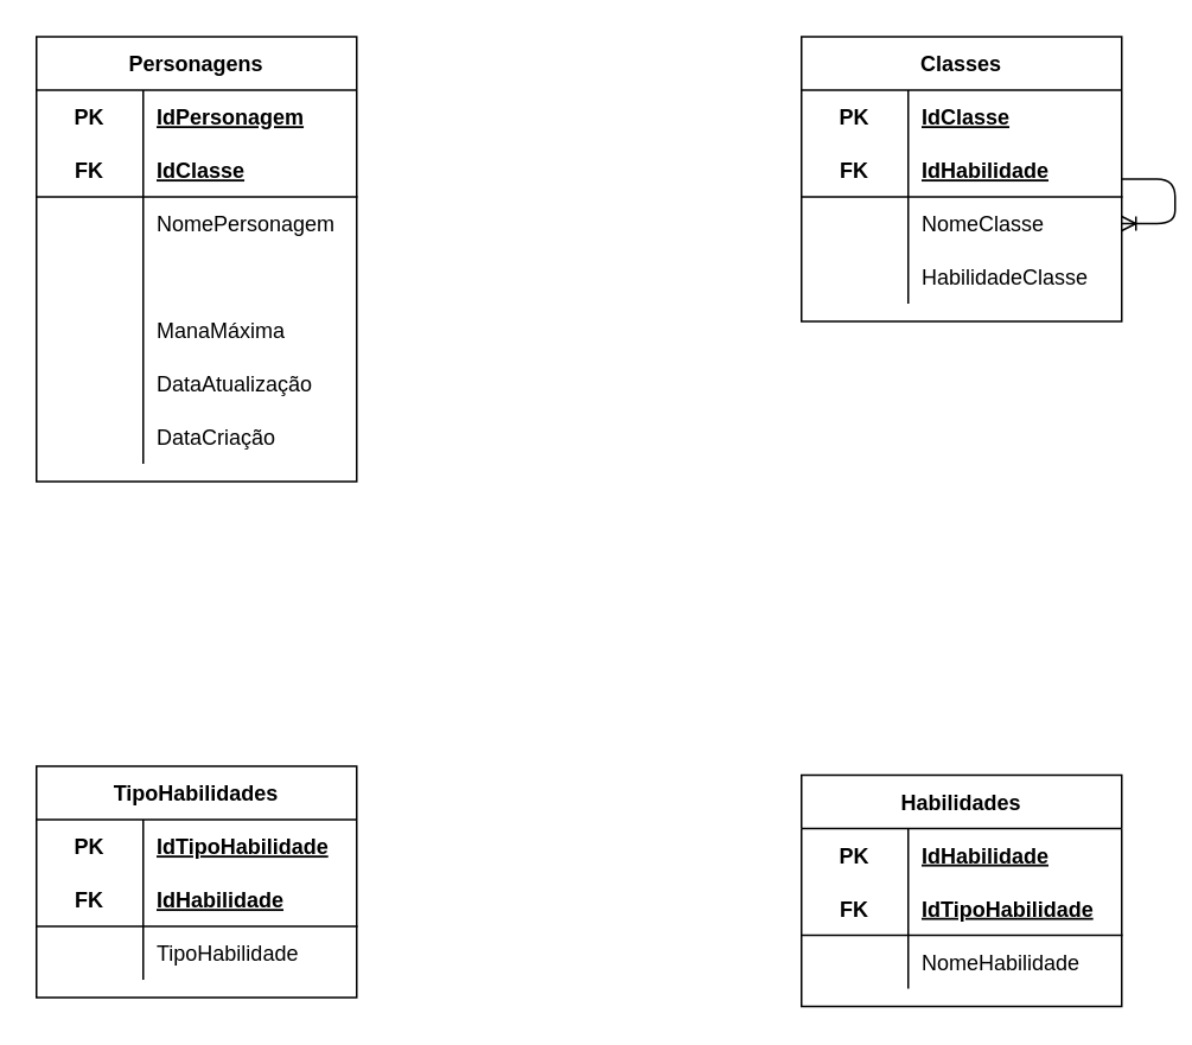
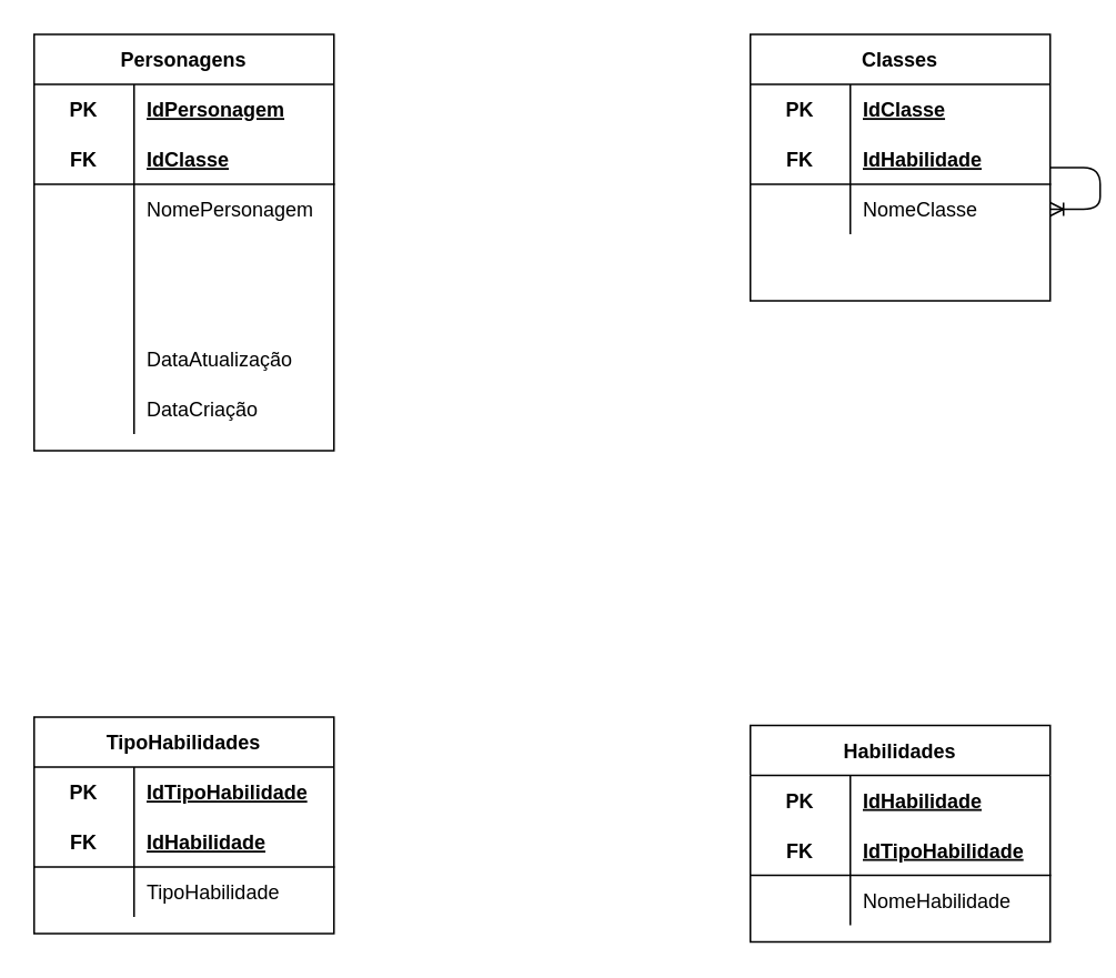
- <mxCell id="35" value="HabilidadeClasse" style="shape=partialRectangle;connectable=0;fillColor=none;top=0;left=0;bottom=0;right=0;align=left;spacingLeft=6;overflow=hidden;" vertex="1" parent="33"><mxGeometry x="60" width="120" height="30" as="geometry" /></mxCell>
- <mxCell id="16" value="ManaMáxima" style="shape=partialRectangle;connectable=0;fillColor=none;top=0;left=0;bottom=0;right=0;align=left;spacingLeft=6;overflow=hidden;" vertex="1" parent="14"><mxGeometry x="60" width="120" height="30" as="geometry" /></mxCell>
